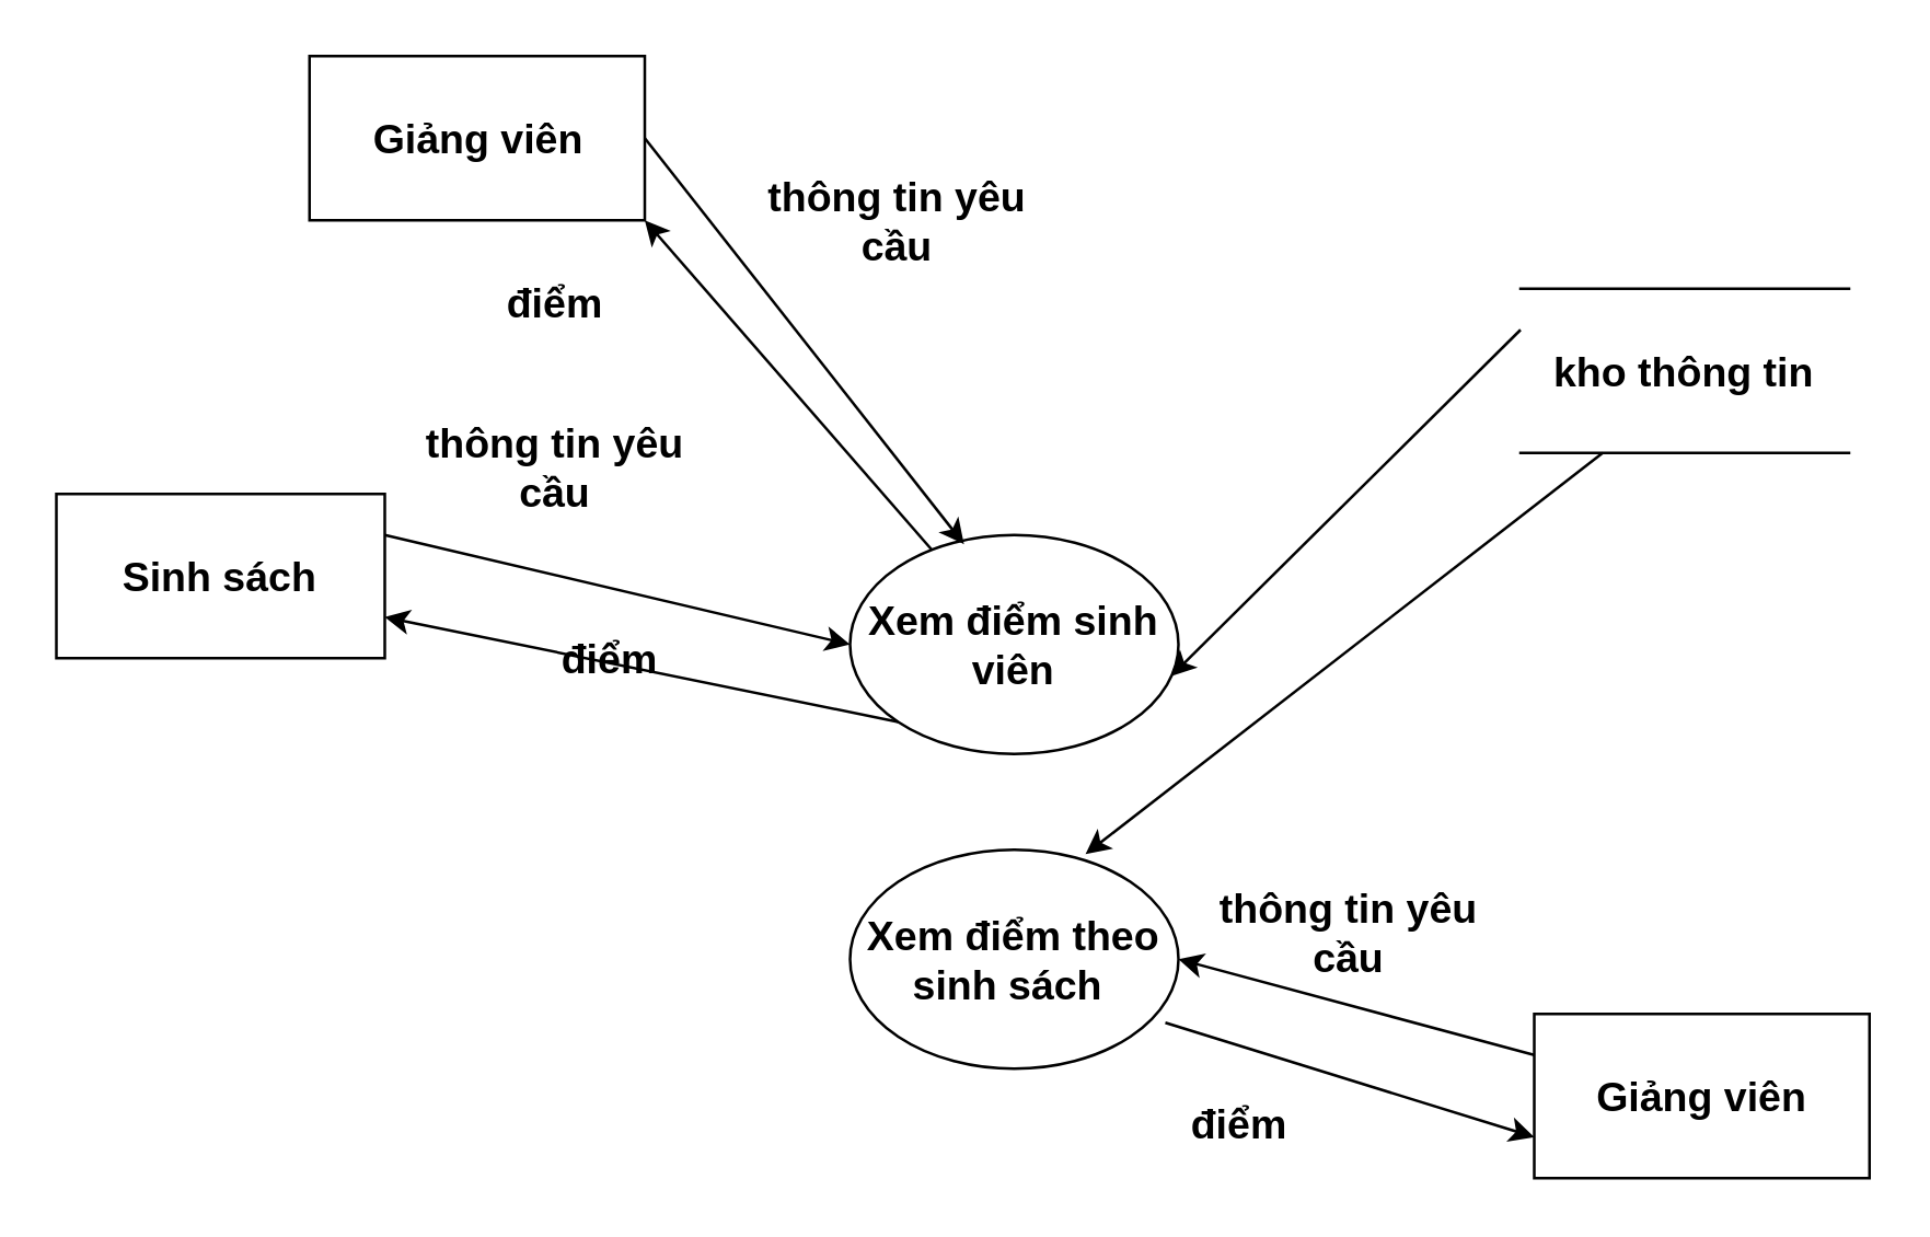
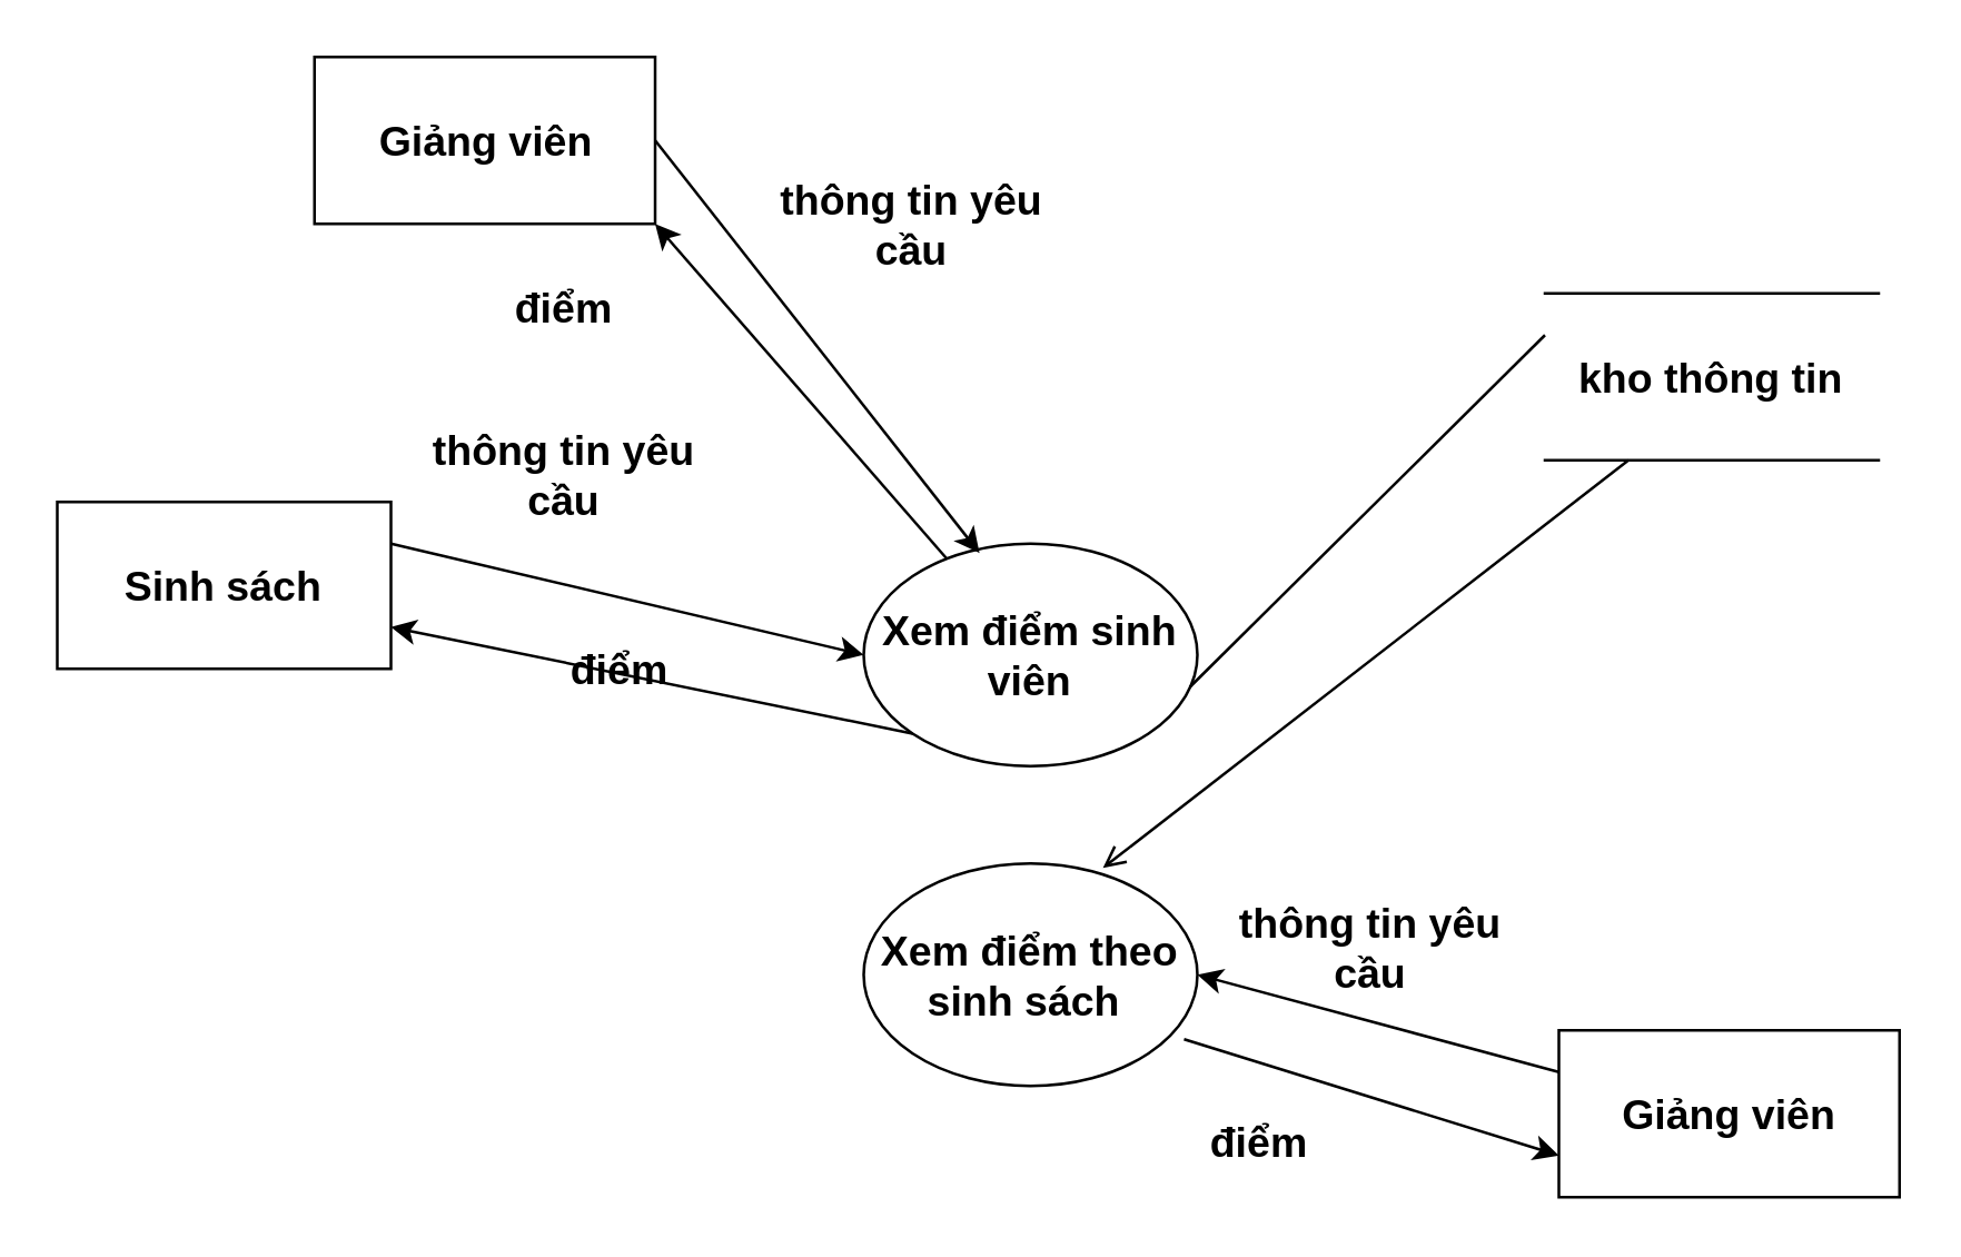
- <mxCell id="6" value="" style="endArrow=classic;html=1;entryX=0.977;entryY=0.645;entryDx=0;entryDy=0;entryPerimeter=0;exitX=0;exitY=0.25;exitDx=0;exitDy=0;fontSize=15;fontStyle=1" parent="1" source="17" target="4" edge="1"><mxGeometry width="50" height="50" relative="1" as="geometry"><mxPoint x="520" y="220" as="sourcePoint" /><mxPoint x="500" y="110" as="targetPoint" /></mxGeometry></mxCell>
+ <mxCell id="6" value="" style="endArrow=none;html=1;entryX=0.977;entryY=0.645;entryDx=0;entryDy=0;entryPerimeter=0;exitX=0;exitY=0.25;exitDx=0;exitDy=0;fontSize=15;fontStyle=1;" parent="1" source="17" target="4" edge="1"><mxGeometry width="50" height="50" relative="1" as="geometry"><mxPoint x="520" y="220" as="sourcePoint" /><mxPoint x="500" y="110" as="targetPoint" /></mxGeometry></mxCell>
- <mxCell id="21" value="" style="endArrow=classic;html=1;entryX=0.717;entryY=0.02;entryDx=0;entryDy=0;entryPerimeter=0;exitX=0.25;exitY=1;exitDx=0;exitDy=0;fontSize=15;fontStyle=1" parent="1" source="17" target="5" edge="1"><mxGeometry width="50" height="50" relative="1" as="geometry"><mxPoint x="320" y="320" as="sourcePoint" /><mxPoint x="370" y="270" as="targetPoint" /></mxGeometry></mxCell>
+ <mxCell id="21" value="" style="endArrow=open;html=1;entryX=0.717;entryY=0.02;entryDx=0;entryDy=0;entryPerimeter=0;exitX=0.25;exitY=1;exitDx=0;exitDy=0;fontSize=15;fontStyle=1;" parent="1" source="17" target="5" edge="1"><mxGeometry width="50" height="50" relative="1" as="geometry"><mxPoint x="320" y="320" as="sourcePoint" /><mxPoint x="370" y="270" as="targetPoint" /></mxGeometry></mxCell>
